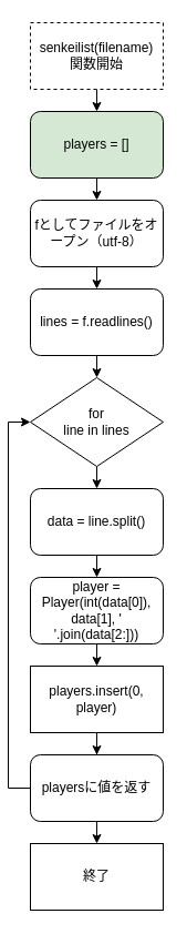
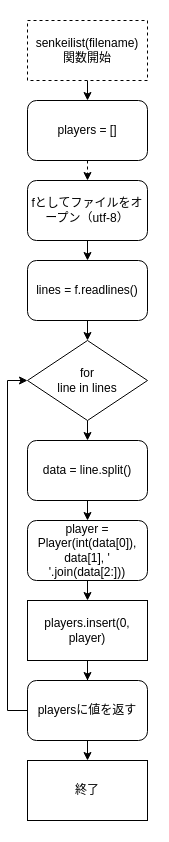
- <mxCell id="5" value="players = []" style="rounded=1;whiteSpace=wrap;html=1;fillColor=#d5e8d4;" vertex="1" parent="1"><mxGeometry x="20" y="100" width="120" height="60" as="geometry" /></mxCell>
+ <mxCell id="5" value="players = []" style="rounded=1;whiteSpace=wrap;html=1;" vertex="1" parent="1"><mxGeometry x="20" y="100" width="120" height="60" as="geometry" /></mxCell>
- <mxCell id="4" style="edgeStyle=orthogonalEdgeStyle;rounded=0;orthogonalLoop=1;jettySize=auto;html=1;exitX=0.5;exitY=1;exitDx=0;exitDy=0;entryX=0.5;entryY=0;entryDx=0;entryDy=0;" edge="1" parent="1" source="5" target="7"><mxGeometry relative="1" as="geometry" /></mxCell>
+ <mxCell id="4" style="edgeStyle=orthogonalEdgeStyle;rounded=0;orthogonalLoop=1;jettySize=auto;html=1;exitX=0.5;exitY=1;exitDx=0;exitDy=0;entryX=0.5;entryY=0;entryDx=0;entryDy=0;dashed=1;" edge="1" parent="1" source="5" target="7"><mxGeometry relative="1" as="geometry" /></mxCell>
